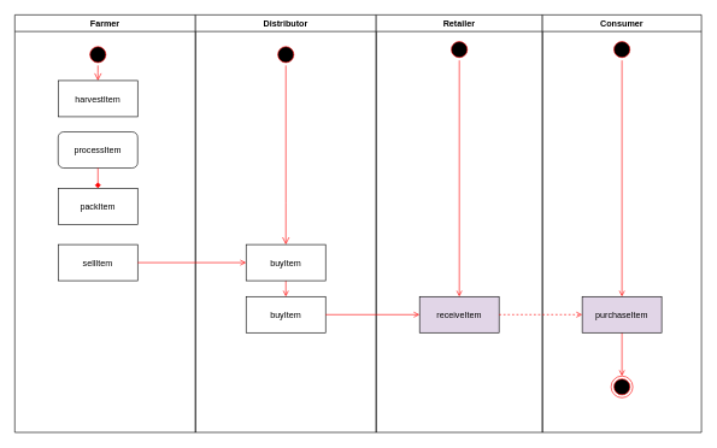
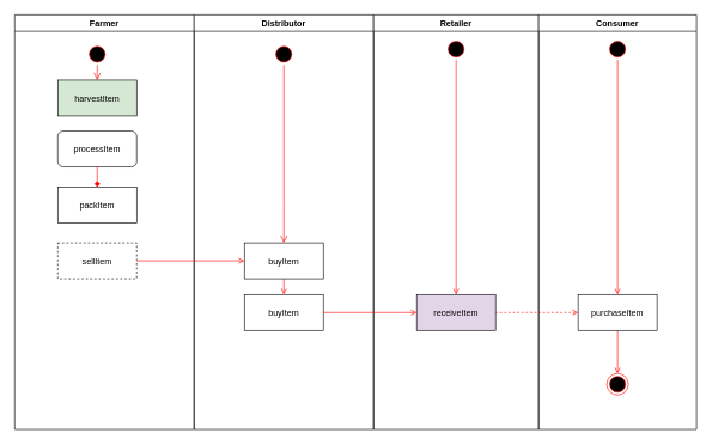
- <mxCell id="5" value="harvestItem" style="" parent="2" vertex="1"><mxGeometry x="60" y="91" width="110" height="50" as="geometry" /></mxCell>
+ <mxCell id="5" value="harvestItem" style="fillColor=#d5e8d4;" parent="2" vertex="1"><mxGeometry x="60" y="91" width="110" height="50" as="geometry" /></mxCell>
- <mxCell id="9" value="sellItem" style="" vertex="1" parent="2"><mxGeometry x="60" y="318" width="110" height="50" as="geometry" /></mxCell>
+ <mxCell id="9" value="sellItem" style="dashed=1;" vertex="1" parent="2"><mxGeometry x="60" y="318" width="110" height="50" as="geometry" /></mxCell>
- <mxCell id="25" value="purchaseItem" style="fillColor=#e1d5e7;" vertex="1" parent="21"><mxGeometry x="55" y="390" width="110" height="50" as="geometry" /></mxCell>
+ <mxCell id="25" value="purchaseItem" style="" vertex="1" parent="21"><mxGeometry x="55" y="390" width="110" height="50" as="geometry" /></mxCell>
